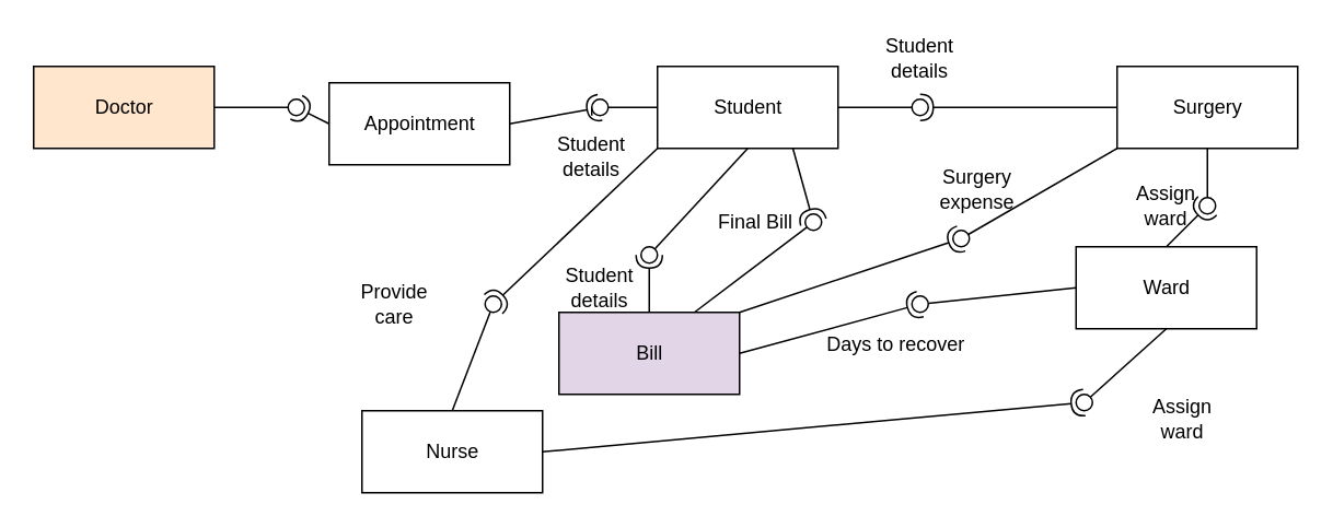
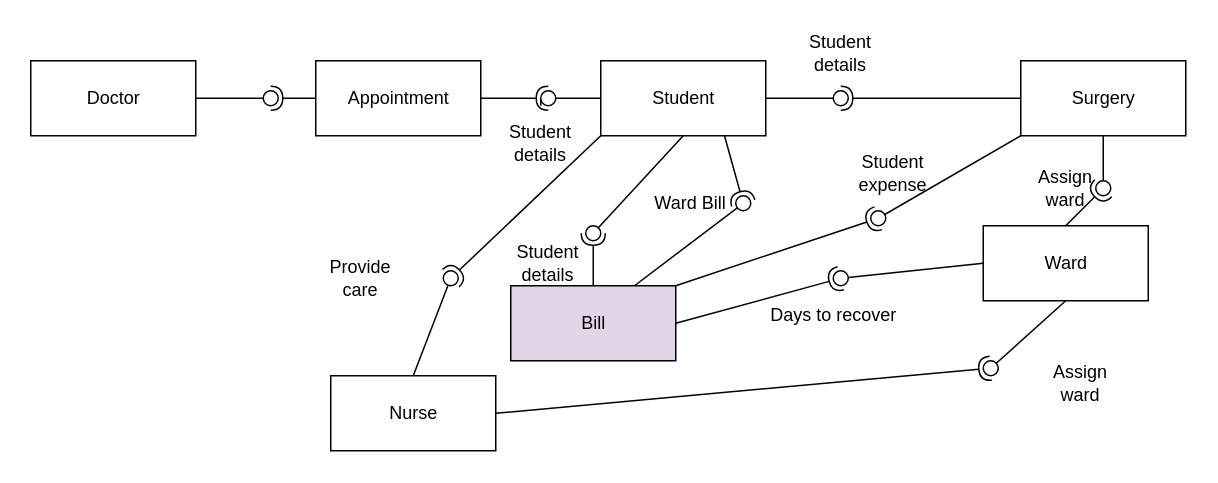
- <mxCell id="4" value="Doctor" style="html=1;fillColor=#ffe6cc;" vertex="1" parent="1"><mxGeometry x="20" y="40" width="110" height="50" as="geometry" /></mxCell>
+ <mxCell id="4" value="Doctor" style="html=1;" vertex="1" parent="1"><mxGeometry x="20" y="40" width="110" height="50" as="geometry" /></mxCell>
- <mxCell id="5" value="Appointment" style="html=1;" vertex="1" parent="1"><mxGeometry x="200" y="50" width="110" height="50" as="geometry" /></mxCell>
+ <mxCell id="5" value="Appointment" style="html=1;" vertex="1" parent="1"><mxGeometry x="210" y="40" width="110" height="50" as="geometry" /></mxCell>
- <mxCell id="28" value="Surgery expense" style="text;html=1;strokeColor=none;fillColor=none;align=center;verticalAlign=middle;whiteSpace=wrap;rounded=0;" vertex="1" parent="1"><mxGeometry x="565" y="100" width="60" height="30" as="geometry" /></mxCell>
+ <mxCell id="28" value="Student expense" style="text;html=1;strokeColor=none;fillColor=none;align=center;verticalAlign=middle;whiteSpace=wrap;rounded=0;" vertex="1" parent="1"><mxGeometry x="565" y="100" width="60" height="30" as="geometry" /></mxCell>
- <mxCell id="48" value="Final Bill" style="text;html=1;strokeColor=none;fillColor=none;align=center;verticalAlign=middle;whiteSpace=wrap;rounded=0;" vertex="1" parent="1"><mxGeometry x="430" y="120" width="60" height="30" as="geometry" /></mxCell>
+ <mxCell id="48" value="Ward Bill" style="text;html=1;strokeColor=none;fillColor=none;align=center;verticalAlign=middle;whiteSpace=wrap;rounded=0;" vertex="1" parent="1"><mxGeometry x="430" y="120" width="60" height="30" as="geometry" /></mxCell>
- <mxCell id="32" value="Days to recover" style="text;html=1;align=center;verticalAlign=middle;resizable=0;points=[];autosize=1;strokeColor=none;fillColor=none;" vertex="1" parent="1"><mxGeometry x="495" y="200" width="100" height="20" as="geometry" /></mxCell>
+ <mxCell id="32" value="Days to recover" style="text;html=1;align=center;verticalAlign=middle;resizable=0;points=[];autosize=1;strokeColor=none;fillColor=none;" vertex="1" parent="1"><mxGeometry x="505" y="200" width="100" height="20" as="geometry" /></mxCell>
